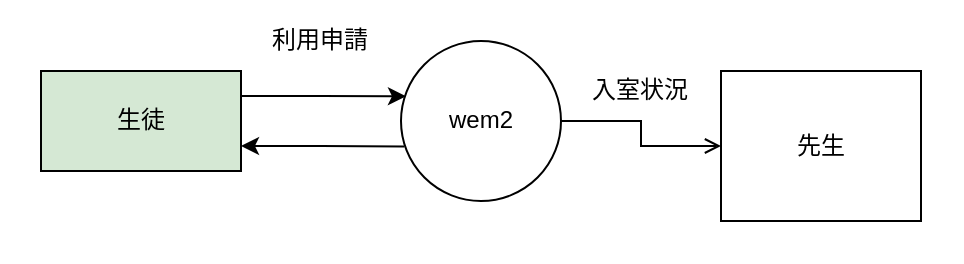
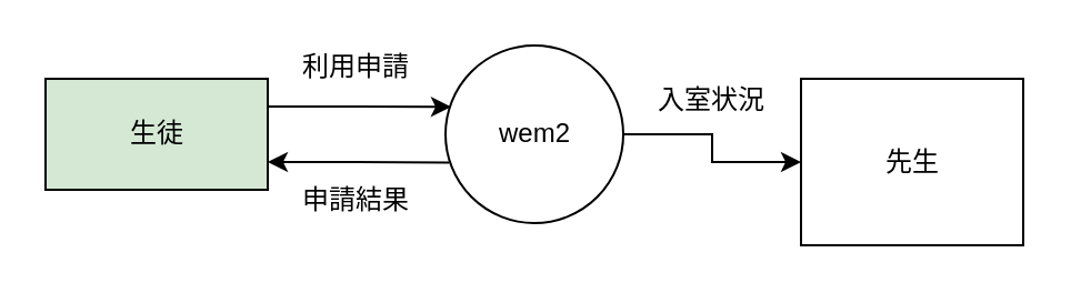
- <mxCell id="8" value="利用申請" style="text;html=1;strokeColor=none;fillColor=none;align=center;verticalAlign=middle;whiteSpace=wrap;rounded=0;" parent="1" vertex="1"><mxGeometry x="130" y="10" width="60" height="20" as="geometry" /></mxCell>
+ <mxCell id="8" value="利用申請" style="text;html=1;strokeColor=none;fillColor=none;align=center;verticalAlign=middle;whiteSpace=wrap;rounded=0;" parent="1" vertex="1"><mxGeometry x="130" y="20" width="60" height="20" as="geometry" /></mxCell>
- <mxCell id="6" style="edgeStyle=orthogonalEdgeStyle;rounded=0;orthogonalLoop=1;jettySize=auto;html=1;exitX=1;exitY=0.5;exitDx=0;exitDy=0;entryX=0;entryY=0.5;entryDx=0;entryDy=0;startArrow=none;startFill=0;endArrow=open;endFill=1;" parent="1" source="7" target="5" edge="1"><mxGeometry relative="1" as="geometry" /></mxCell>
+ <mxCell id="6" style="edgeStyle=orthogonalEdgeStyle;rounded=0;orthogonalLoop=1;jettySize=auto;html=1;exitX=1;exitY=0.5;exitDx=0;exitDy=0;entryX=0;entryY=0.5;entryDx=0;entryDy=0;startArrow=none;startFill=0;endArrow=classic;endFill=1;" parent="1" source="7" target="5" edge="1"><mxGeometry relative="1" as="geometry" /></mxCell>
+ <mxCell id="10" value="申請結果" style="text;html=1;strokeColor=none;fillColor=none;align=center;verticalAlign=middle;whiteSpace=wrap;rounded=0;" parent="1" vertex="1"><mxGeometry x="125" y="80" width="70" height="20" as="geometry" /></mxCell>
